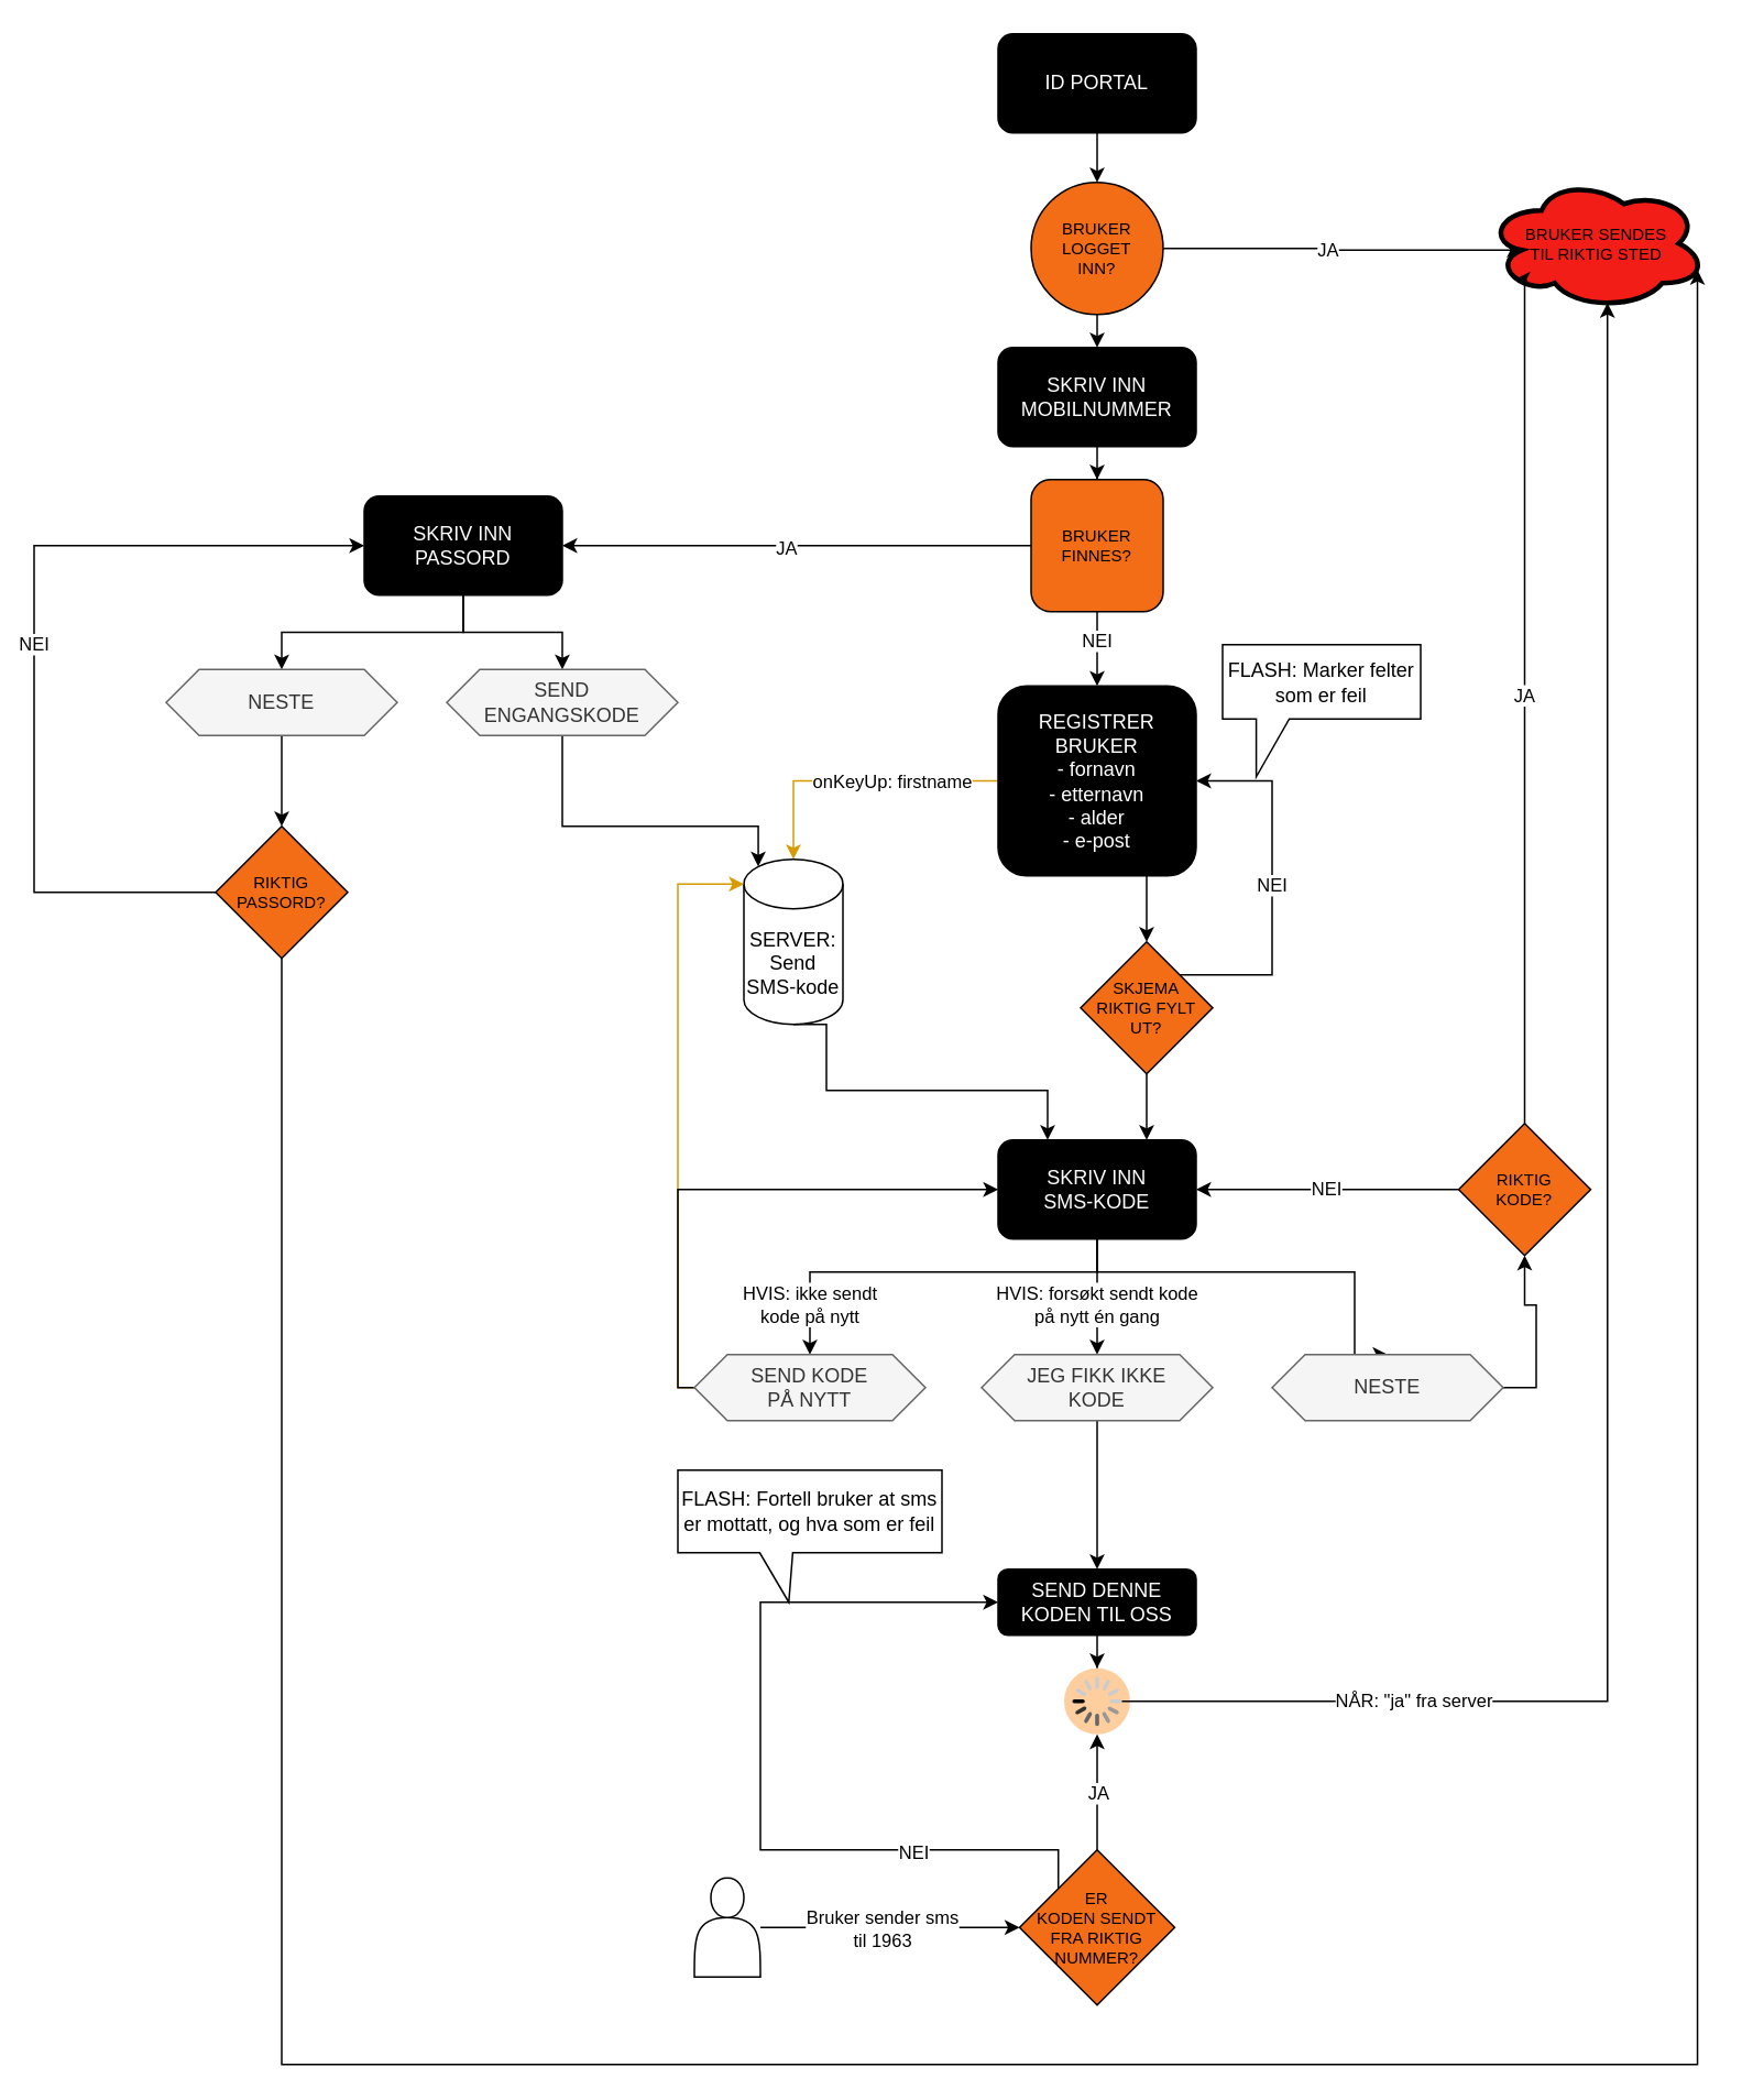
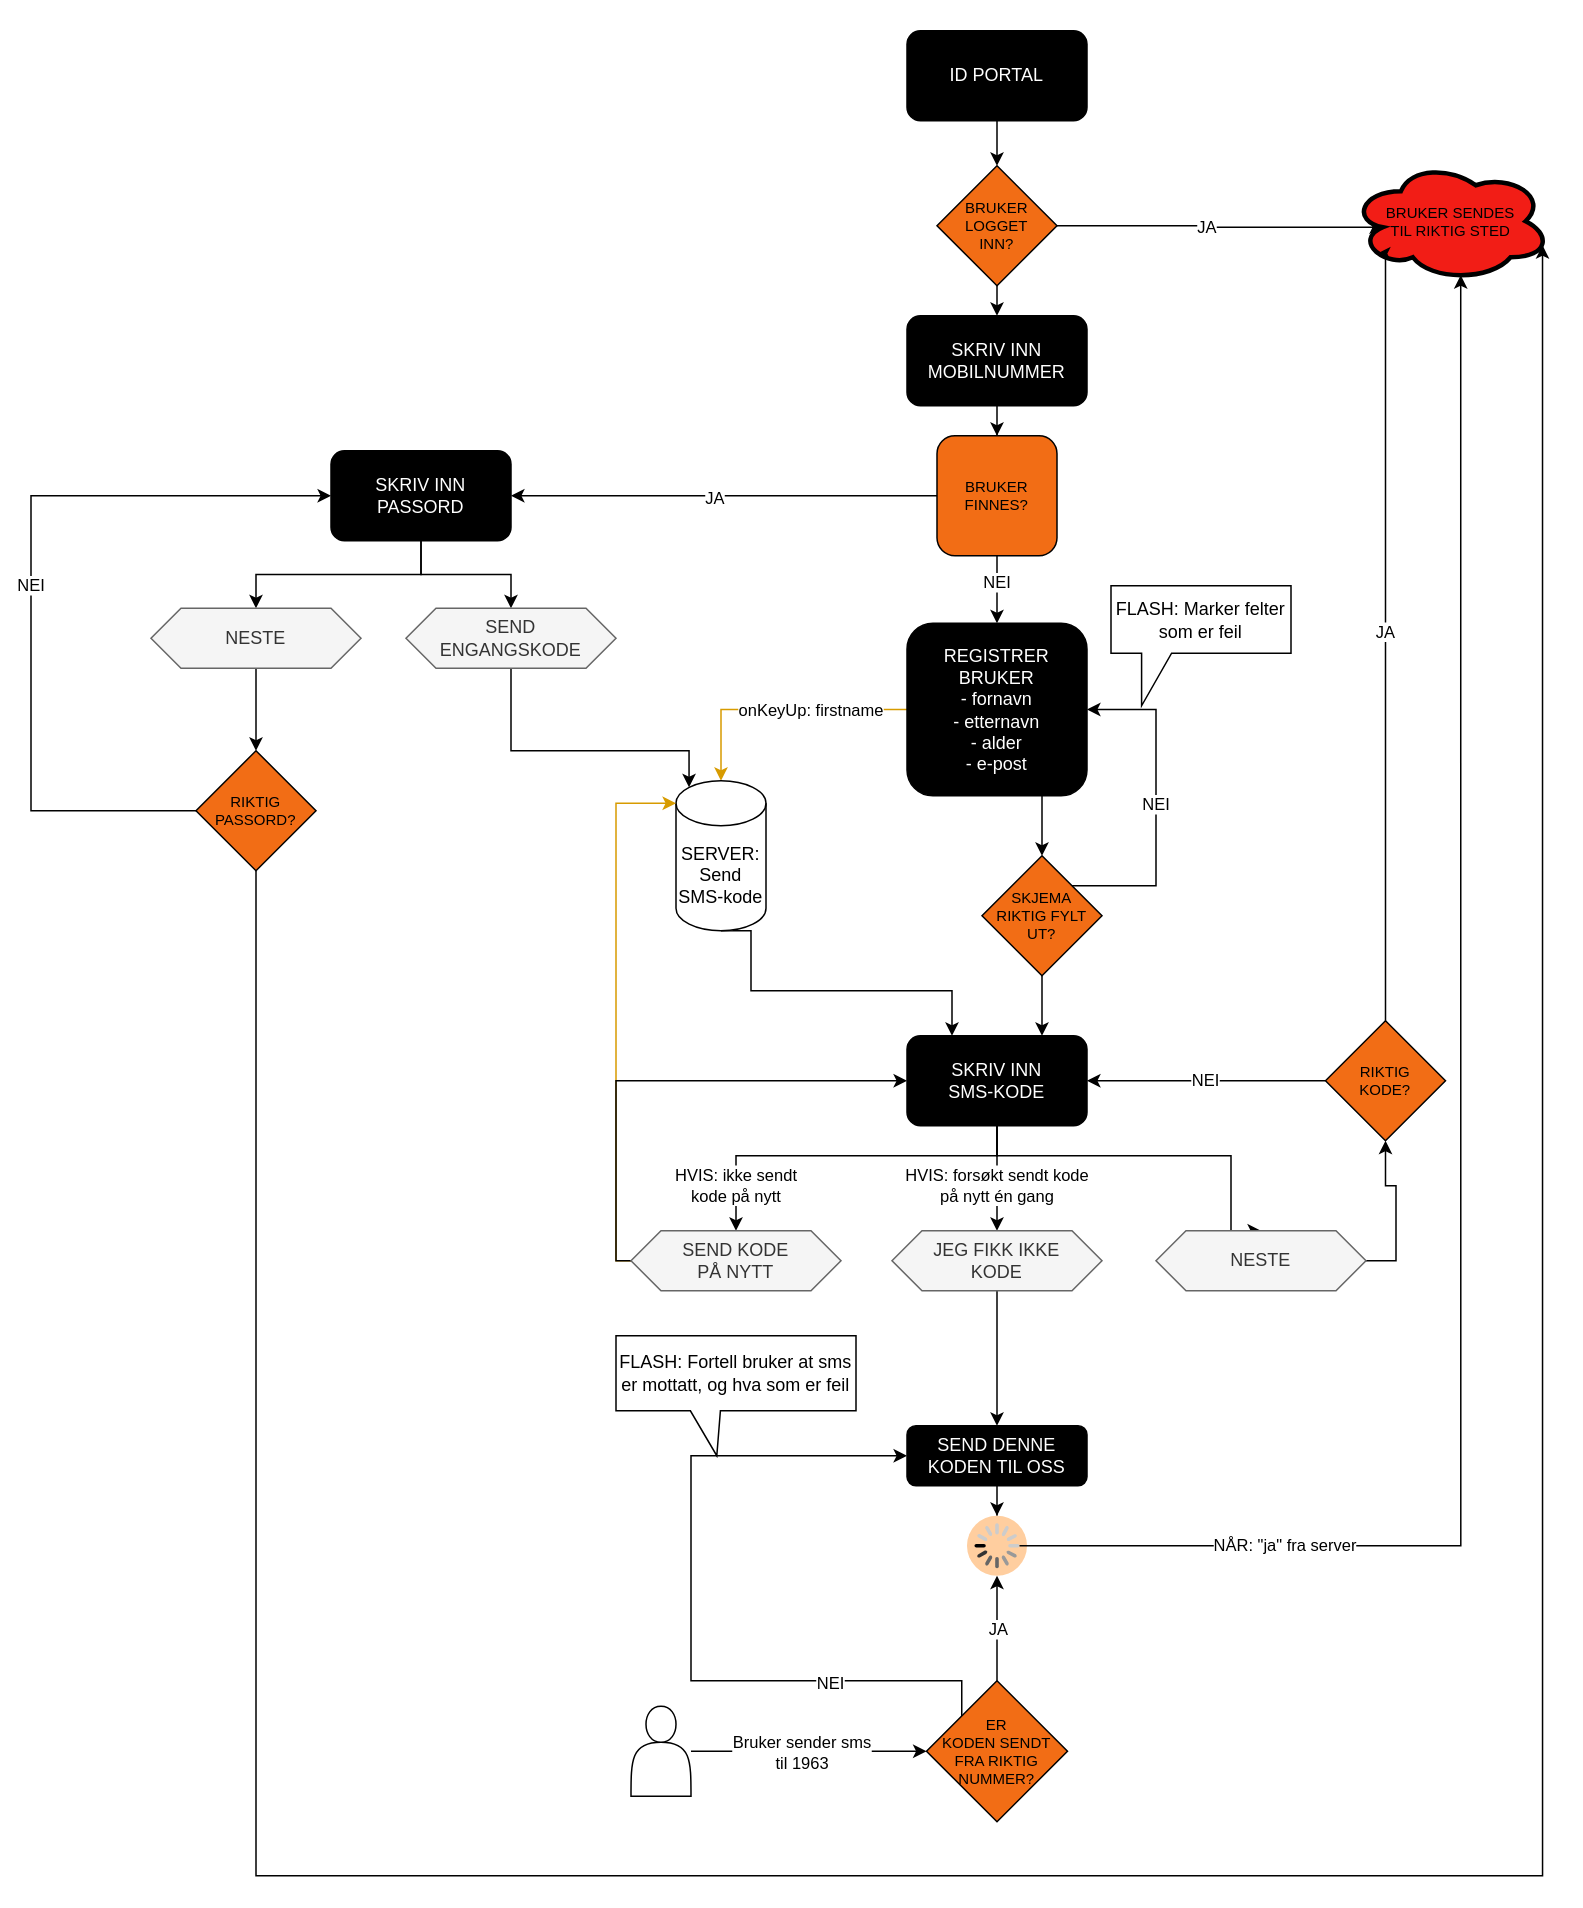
- <mxCell id="7" value="BRUKER LOGGET&lt;br&gt;INN?" style="ellipse;whiteSpace=wrap;html=1;fillColor=#F26D15;fontSize=10;spacing=4;" parent="1" vertex="1"><mxGeometry x="624" y="110" width="80" height="80" as="geometry" /></mxCell>
+ <mxCell id="7" value="BRUKER LOGGET&lt;br&gt;INN?" style="rhombus;whiteSpace=wrap;html=1;fillColor=#F26D15;fontSize=10;spacing=4;" parent="1" vertex="1"><mxGeometry x="624" y="110" width="80" height="80" as="geometry" /></mxCell>
